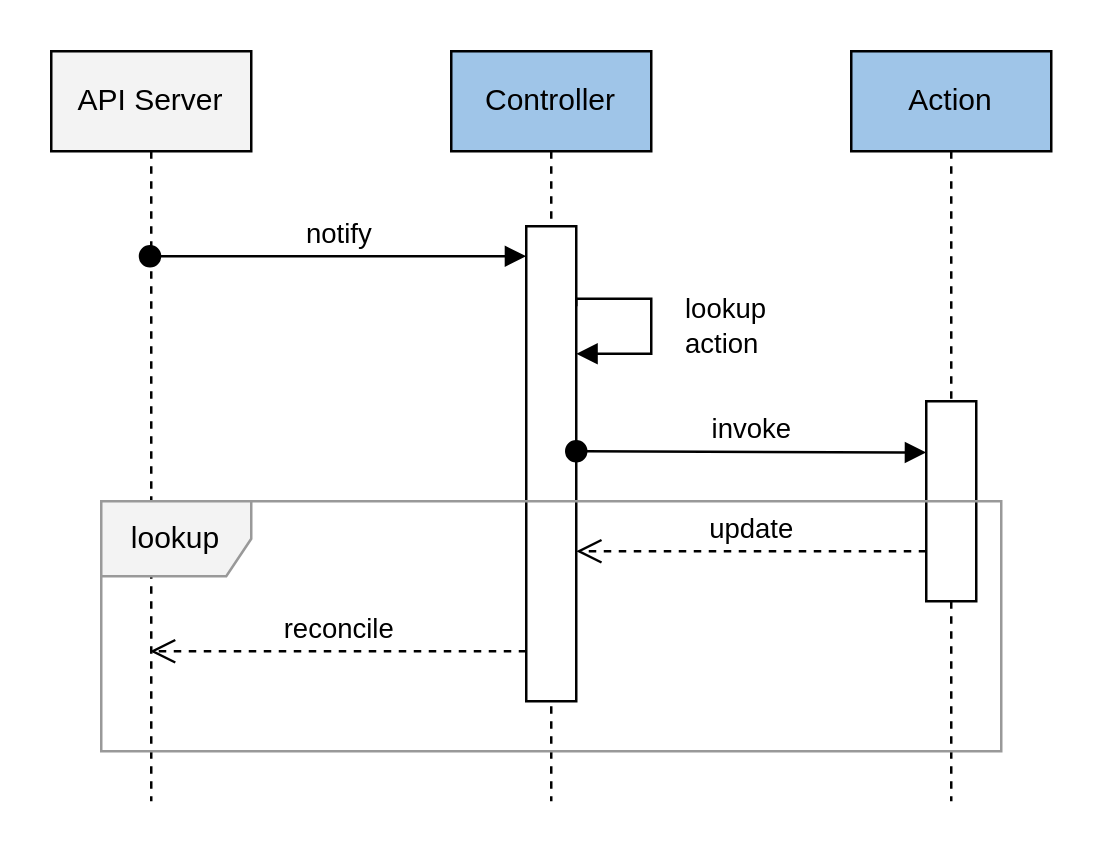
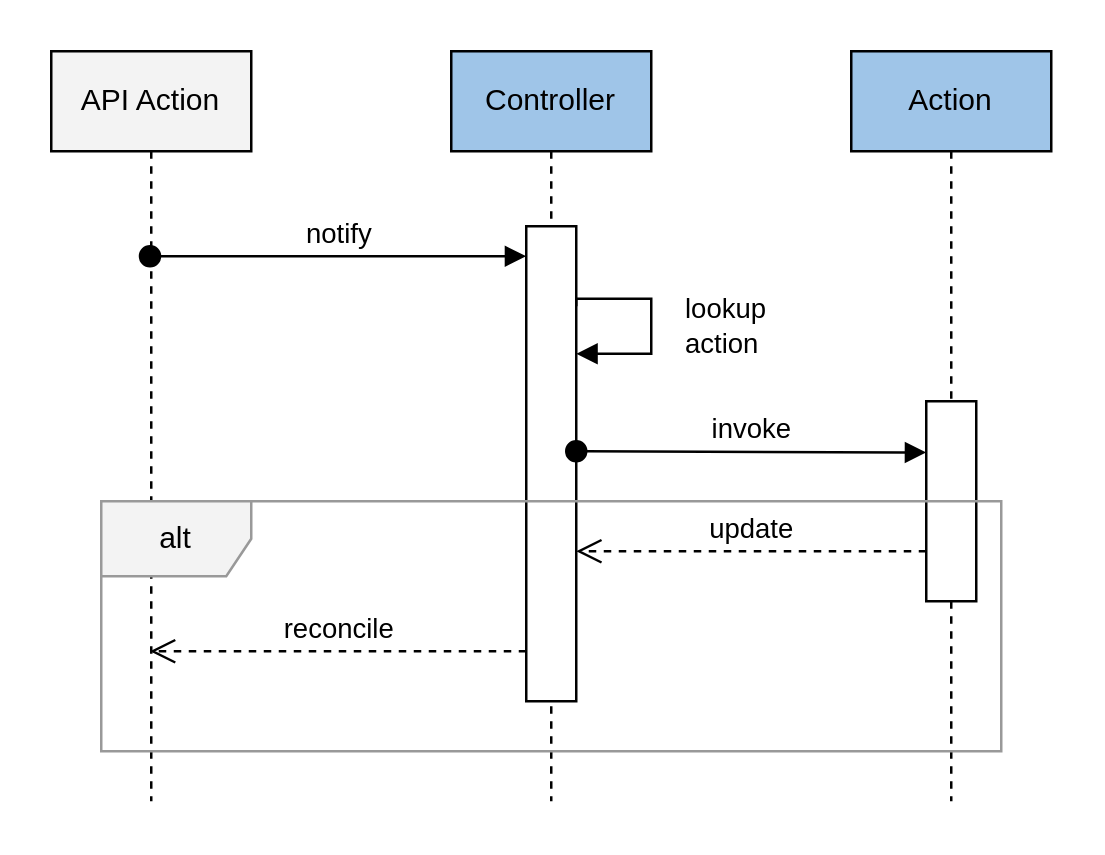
- <mxCell id="2" value="API Server" style="shape=umlLifeline;perimeter=lifelinePerimeter;whiteSpace=wrap;html=1;container=1;collapsible=0;recursiveResize=0;outlineConnect=0;fillColor=#F3F3F3;" vertex="1" parent="1"><mxGeometry x="20" y="20" width="80" height="300" as="geometry" /></mxCell>
+ <mxCell id="2" value="API Action" style="shape=umlLifeline;perimeter=lifelinePerimeter;whiteSpace=wrap;html=1;container=1;collapsible=0;recursiveResize=0;outlineConnect=0;fillColor=#F3F3F3;" vertex="1" parent="1"><mxGeometry x="20" y="20" width="80" height="300" as="geometry" /></mxCell>
- <mxCell id="12" value="lookup" style="shape=umlFrame;whiteSpace=wrap;html=1;fillColor=#F3F3F3;strokeColor=#999999;" vertex="1" parent="1"><mxGeometry x="40" y="200" width="360" height="100" as="geometry" /></mxCell>
+ <mxCell id="12" value="alt" style="shape=umlFrame;whiteSpace=wrap;html=1;fillColor=#F3F3F3;strokeColor=#999999;" vertex="1" parent="1"><mxGeometry x="40" y="200" width="360" height="100" as="geometry" /></mxCell>
